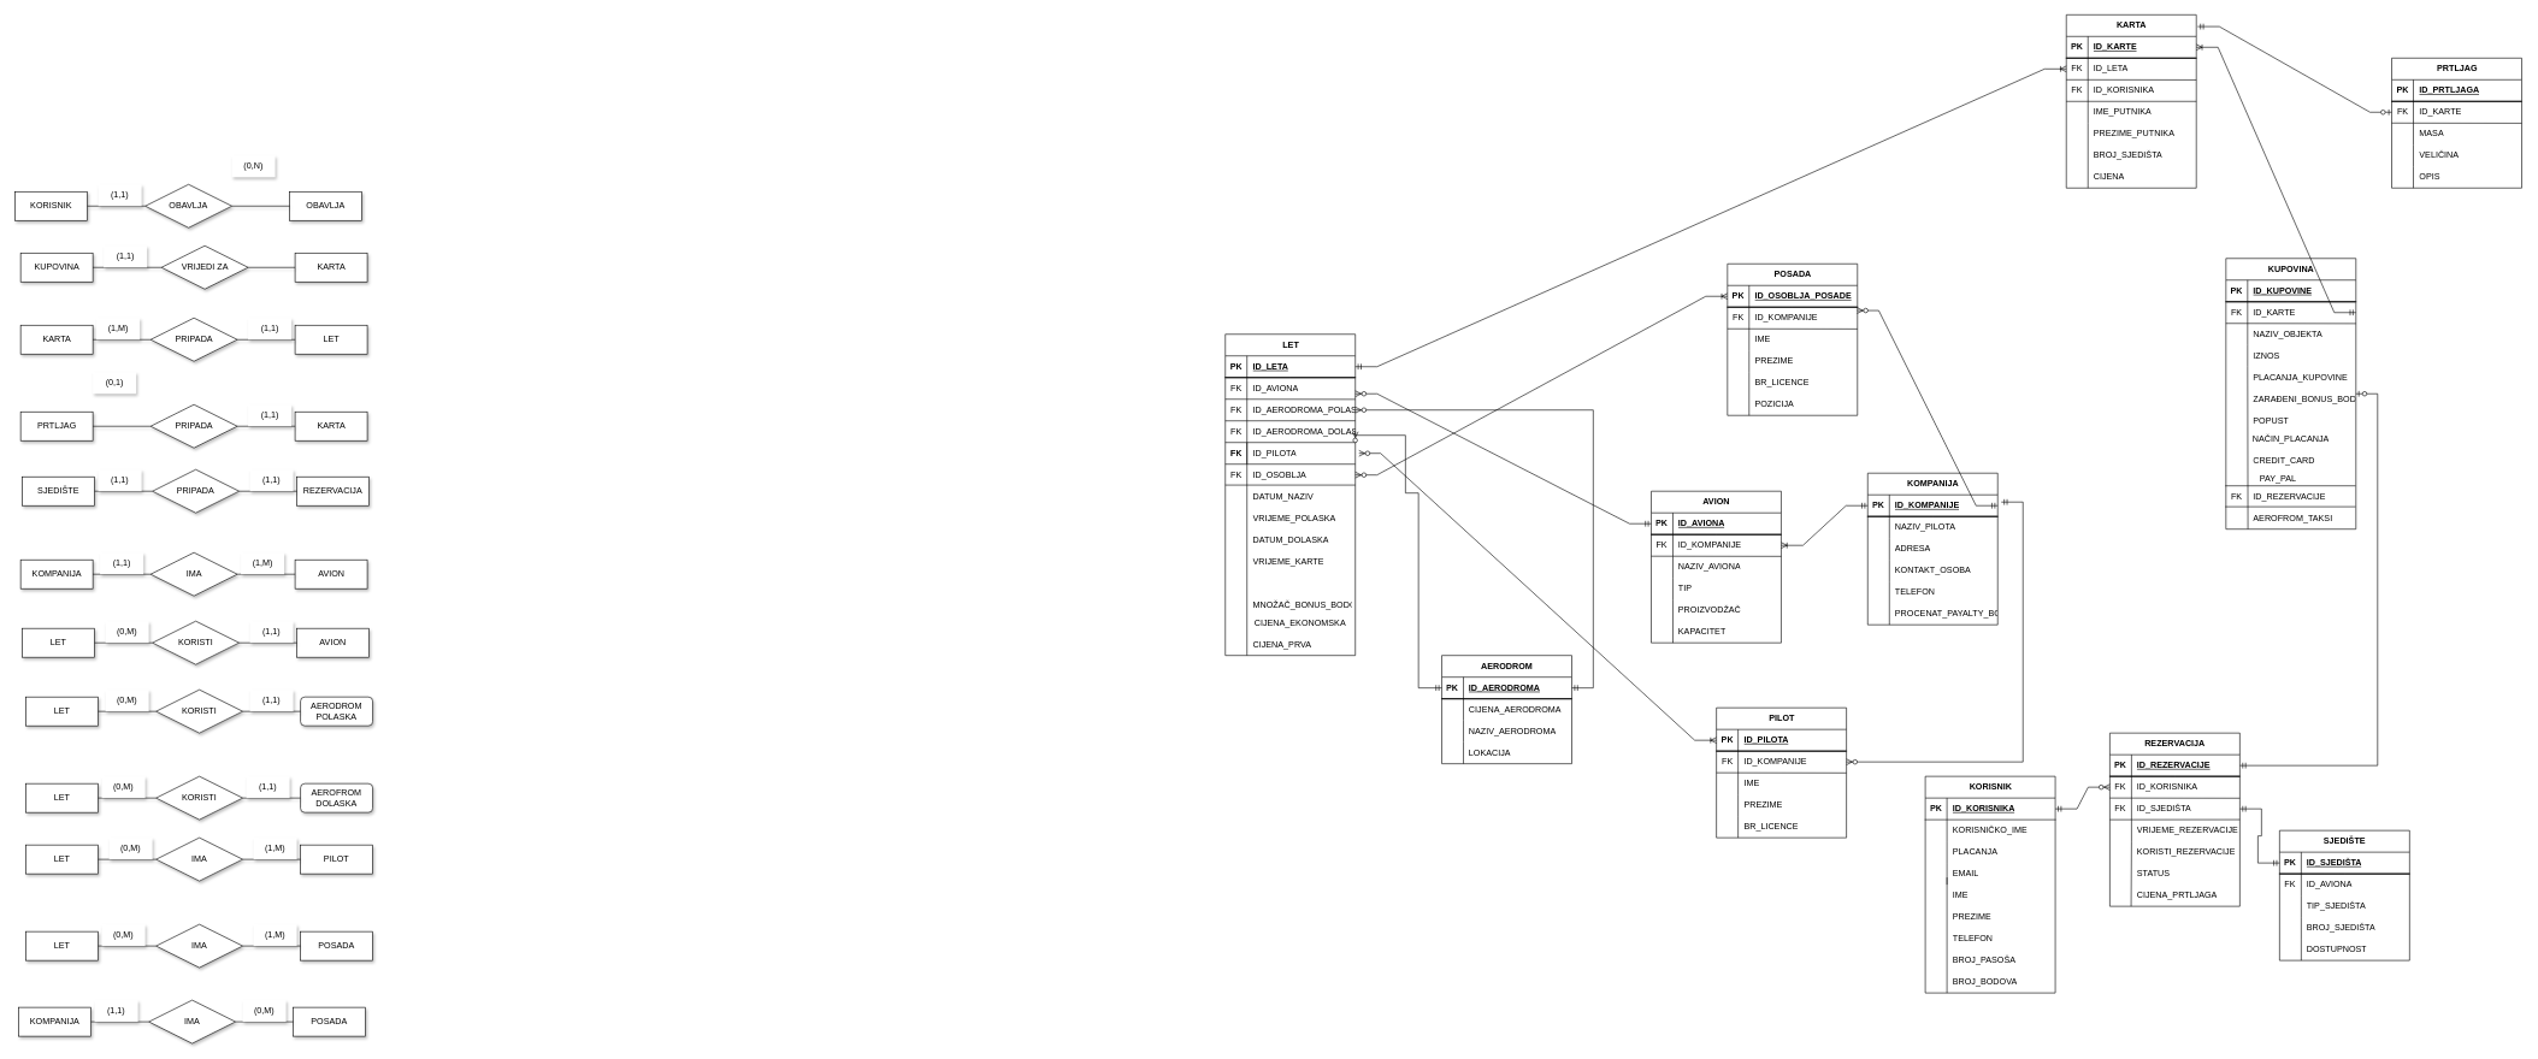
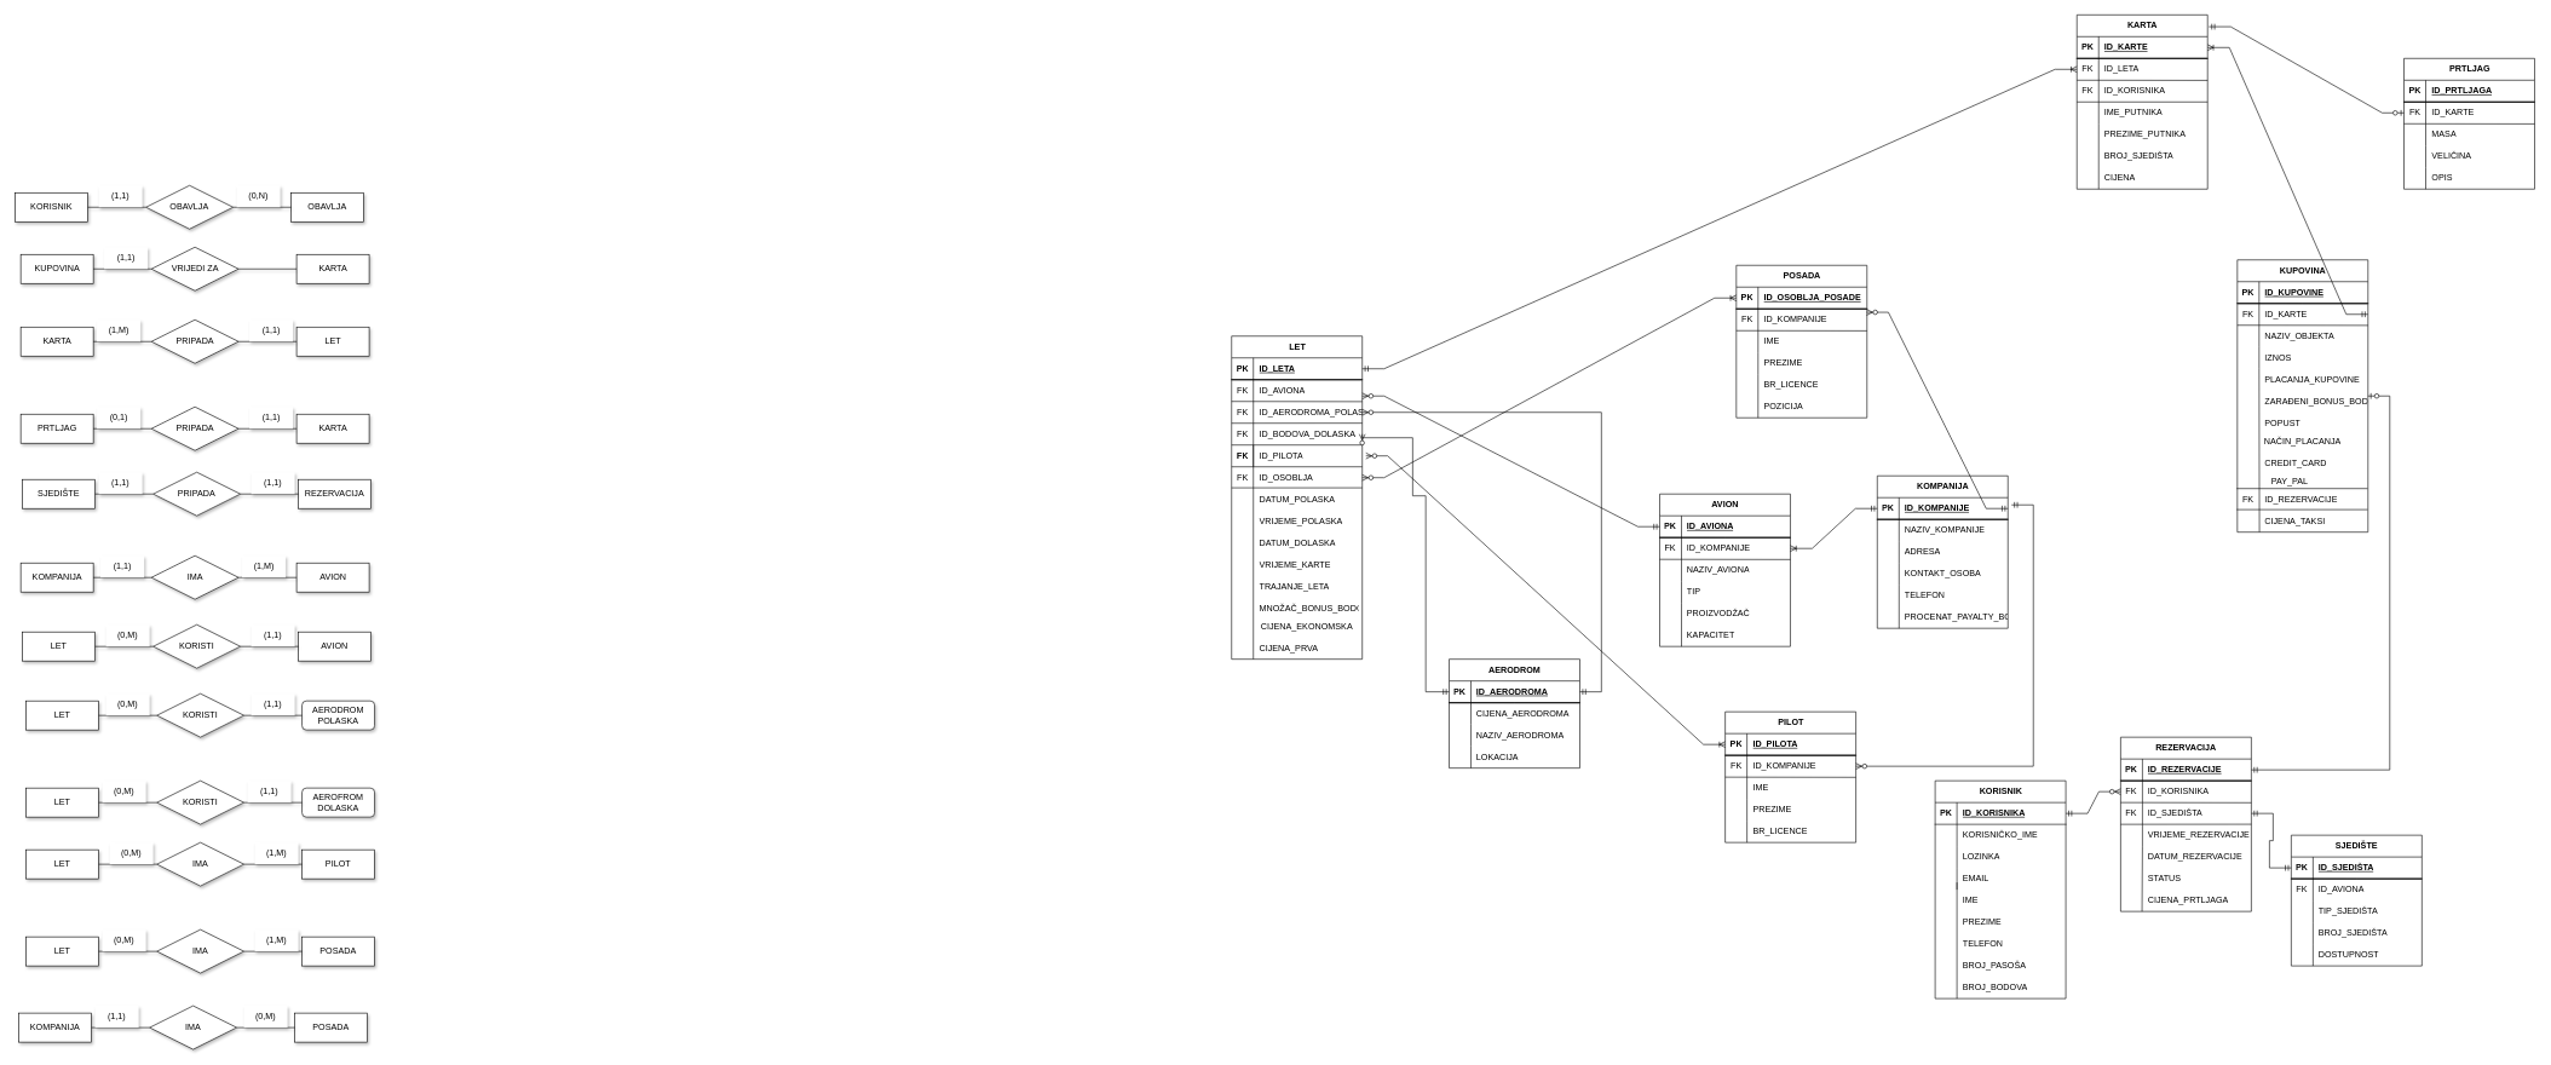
- <mxCell id="322" value="(0,N)" style="text;html=1;strokeColor=none;fillColor=#FFFFFF;align=center;verticalAlign=middle;whiteSpace=wrap;rounded=0;shadow=1;" parent="1" vertex="1"><mxGeometry x="320" y="215" width="60" height="30" as="geometry" /></mxCell>
+ <mxCell id="322" value="(0,N)" style="text;html=1;strokeColor=none;fillColor=#FFFFFF;align=center;verticalAlign=middle;whiteSpace=wrap;rounded=0;shadow=1;" parent="1" vertex="1"><mxGeometry x="325" y="255" width="60" height="30" as="geometry" /></mxCell>
- <mxCell id="242" value="VRIJEDI ZA" style="shape=rhombus;perimeter=rhombusPerimeter;whiteSpace=wrap;html=1;align=center;fillColor=#FFFFFF;shadow=1;" parent="1" vertex="1"><mxGeometry x="222.5" y="340" width="120" height="60" as="geometry" /></mxCell>
+ <mxCell id="242" value="VRIJEDI ZA" style="shape=rhombus;perimeter=rhombusPerimeter;whiteSpace=wrap;html=1;align=center;fillColor=#FFFFFF;shadow=1;" parent="1" vertex="1"><mxGeometry x="207.5" y="340" width="120" height="60" as="geometry" /></mxCell>
- <mxCell id="299" value="(0,1)" style="text;html=1;strokeColor=none;fillColor=#FFFFFF;align=center;verticalAlign=middle;whiteSpace=wrap;rounded=0;shadow=1;" parent="1" vertex="1"><mxGeometry x="127.5" y="515" width="60" height="30" as="geometry" /></mxCell>
+ <mxCell id="299" value="(0,1)" style="text;html=1;strokeColor=none;fillColor=#FFFFFF;align=center;verticalAlign=middle;whiteSpace=wrap;rounded=0;shadow=1;" parent="1" vertex="1"><mxGeometry x="132.5" y="560" width="60" height="30" as="geometry" /></mxCell>
- <mxCell id="73" value="ID_AERODROMA_DOLASKA" style="shape=partialRectangle;connectable=1;fillColor=none;top=0;left=0;bottom=0;right=0;align=left;spacingLeft=6;overflow=hidden;whiteSpace=wrap;html=1;movable=1;resizable=1;rotatable=1;deletable=1;editable=1;locked=0;" parent="71" vertex="1"><mxGeometry x="30" width="150" height="30" as="geometry"><mxRectangle width="150" height="30" as="alternateBounds" /></mxGeometry></mxCell>
+ <mxCell id="73" value="ID_BODOVA_DOLASKA" style="shape=partialRectangle;connectable=1;fillColor=none;top=0;left=0;bottom=0;right=0;align=left;spacingLeft=6;overflow=hidden;whiteSpace=wrap;html=1;movable=1;resizable=1;rotatable=1;deletable=1;editable=1;locked=0;" parent="71" vertex="1"><mxGeometry x="30" width="150" height="30" as="geometry"><mxRectangle width="150" height="30" as="alternateBounds" /></mxGeometry></mxCell>
- <mxCell id="79" value="DATUM_NAZIV" style="shape=partialRectangle;connectable=1;fillColor=none;top=0;left=0;bottom=0;right=0;align=left;spacingLeft=6;overflow=hidden;whiteSpace=wrap;html=1;movable=1;resizable=1;rotatable=1;deletable=1;editable=1;locked=0;" parent="1" vertex="1"><mxGeometry x="1725.54" y="672.5" width="150" height="30" as="geometry"><mxRectangle width="150" height="30" as="alternateBounds" /></mxGeometry></mxCell>
+ <mxCell id="79" value="DATUM_POLASKA" style="shape=partialRectangle;connectable=1;fillColor=none;top=0;left=0;bottom=0;right=0;align=left;spacingLeft=6;overflow=hidden;whiteSpace=wrap;html=1;movable=1;resizable=1;rotatable=1;deletable=1;editable=1;locked=0;" parent="1" vertex="1"><mxGeometry x="1725.54" y="672.5" width="150" height="30" as="geometry"><mxRectangle width="150" height="30" as="alternateBounds" /></mxGeometry></mxCell>
- <mxCell id="337" value="AEROFROM_TAKSI" style="shape=partialRectangle;connectable=0;fillColor=none;top=0;left=0;bottom=0;right=0;align=left;spacingLeft=6;overflow=hidden;whiteSpace=wrap;html=1;" vertex="1" parent="1"><mxGeometry x="3111.27" y="702.5" width="150" height="30" as="geometry"><mxRectangle width="150" height="30" as="alternateBounds" /></mxGeometry></mxCell>
+ <mxCell id="337" value="CIJENA_TAKSI" style="shape=partialRectangle;connectable=0;fillColor=none;top=0;left=0;bottom=0;right=0;align=left;spacingLeft=6;overflow=hidden;whiteSpace=wrap;html=1;" vertex="1" parent="1"><mxGeometry x="3111.27" y="702.5" width="150" height="30" as="geometry"><mxRectangle width="150" height="30" as="alternateBounds" /></mxGeometry></mxCell>
- <mxCell id="131" value="NAZIV_PILOTA" style="shape=partialRectangle;connectable=0;fillColor=none;top=0;left=0;bottom=0;right=0;align=left;spacingLeft=6;overflow=hidden;whiteSpace=wrap;html=1;" parent="129" vertex="1"><mxGeometry x="30" width="150" height="30" as="geometry"><mxRectangle width="150" height="30" as="alternateBounds" /></mxGeometry></mxCell>
+ <mxCell id="131" value="NAZIV_KOMPANIJE" style="shape=partialRectangle;connectable=0;fillColor=none;top=0;left=0;bottom=0;right=0;align=left;spacingLeft=6;overflow=hidden;whiteSpace=wrap;html=1;" parent="129" vertex="1"><mxGeometry x="30" width="150" height="30" as="geometry"><mxRectangle width="150" height="30" as="alternateBounds" /></mxGeometry></mxCell>
+ <mxCell id="87" value="TRAJANJE_LETA" style="shape=partialRectangle;connectable=1;fillColor=none;top=0;left=0;bottom=0;right=0;align=left;spacingLeft=6;overflow=hidden;whiteSpace=wrap;html=1;movable=1;resizable=1;rotatable=1;deletable=1;editable=1;locked=0;" parent="1" vertex="1"><mxGeometry x="1725.54" y="792.5" width="135" height="30" as="geometry"><mxRectangle width="150" height="30" as="alternateBounds" /></mxGeometry></mxCell>
- <mxCell id="11" value="PLACANJA" style="shape=partialRectangle;connectable=0;fillColor=none;top=0;left=0;bottom=0;right=0;align=left;spacingLeft=6;overflow=hidden;whiteSpace=wrap;html=1;" parent="9" vertex="1"><mxGeometry x="30" width="150" height="30" as="geometry"><mxRectangle width="150" height="30" as="alternateBounds" /></mxGeometry></mxCell>
+ <mxCell id="11" value="LOZINKA" style="shape=partialRectangle;connectable=0;fillColor=none;top=0;left=0;bottom=0;right=0;align=left;spacingLeft=6;overflow=hidden;whiteSpace=wrap;html=1;" parent="9" vertex="1"><mxGeometry x="30" width="150" height="30" as="geometry"><mxRectangle width="150" height="30" as="alternateBounds" /></mxGeometry></mxCell>
- <mxCell id="332" value="KORISTI_REZERVACIJE" style="shape=partialRectangle;connectable=0;fillColor=none;top=0;left=0;bottom=0;right=0;align=left;spacingLeft=6;overflow=hidden;whiteSpace=wrap;html=1;" parent="1" vertex="1"><mxGeometry x="2950.27" y="1165" width="150" height="30" as="geometry"><mxRectangle width="150" height="30" as="alternateBounds" /></mxGeometry></mxCell>
+ <mxCell id="332" value="DATUM_REZERVACIJE" style="shape=partialRectangle;connectable=0;fillColor=none;top=0;left=0;bottom=0;right=0;align=left;spacingLeft=6;overflow=hidden;whiteSpace=wrap;html=1;" parent="1" vertex="1"><mxGeometry x="2950.27" y="1165" width="150" height="30" as="geometry"><mxRectangle width="150" height="30" as="alternateBounds" /></mxGeometry></mxCell>
